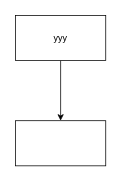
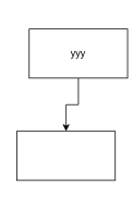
- <mxCell id="3" value="yyy" style="rounded=0;whiteSpace=wrap;html=1;" vertex="1" parent="1"><mxGeometry x="20" y="20" width="120" height="60" as="geometry" /></mxCell>
+ <mxCell id="3" value="yyy" style="rounded=0;whiteSpace=wrap;html=1;" vertex="1" parent="1"><mxGeometry x="35" y="35" width="120" height="60" as="geometry" /></mxCell>
